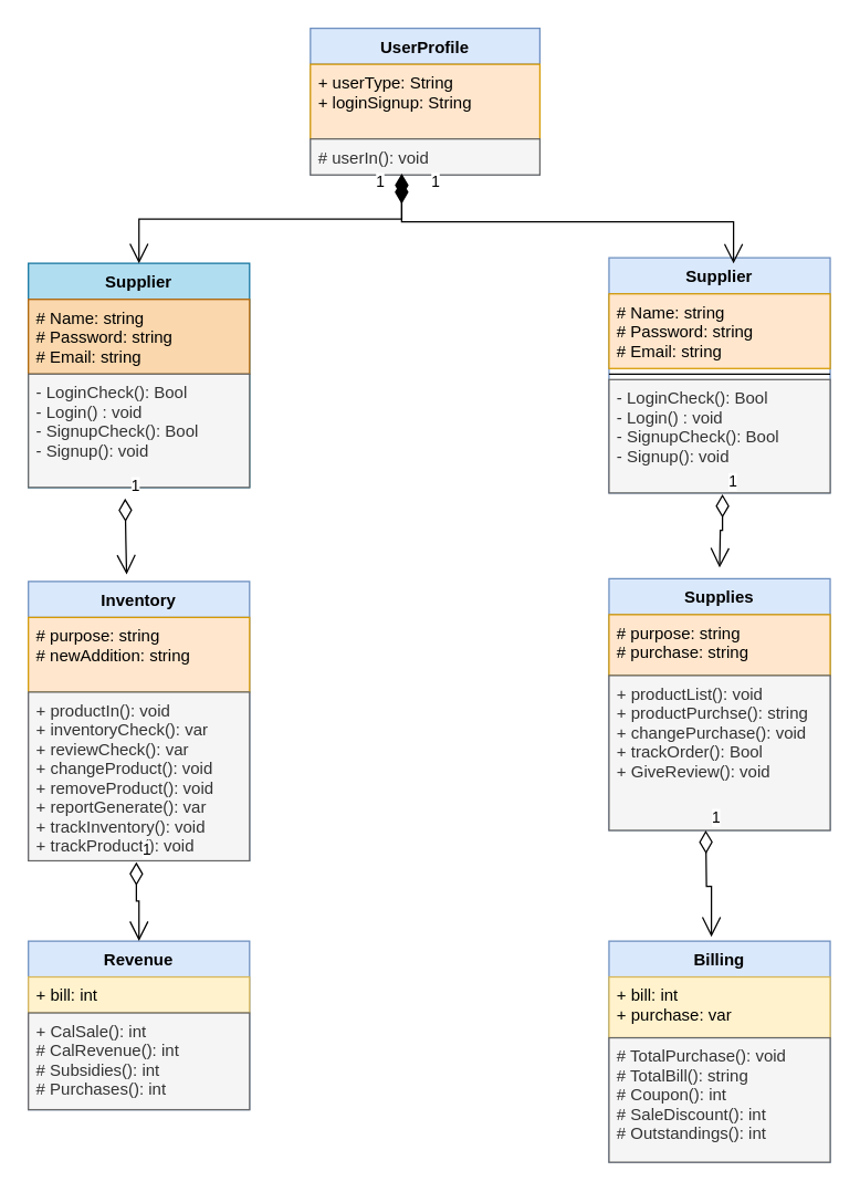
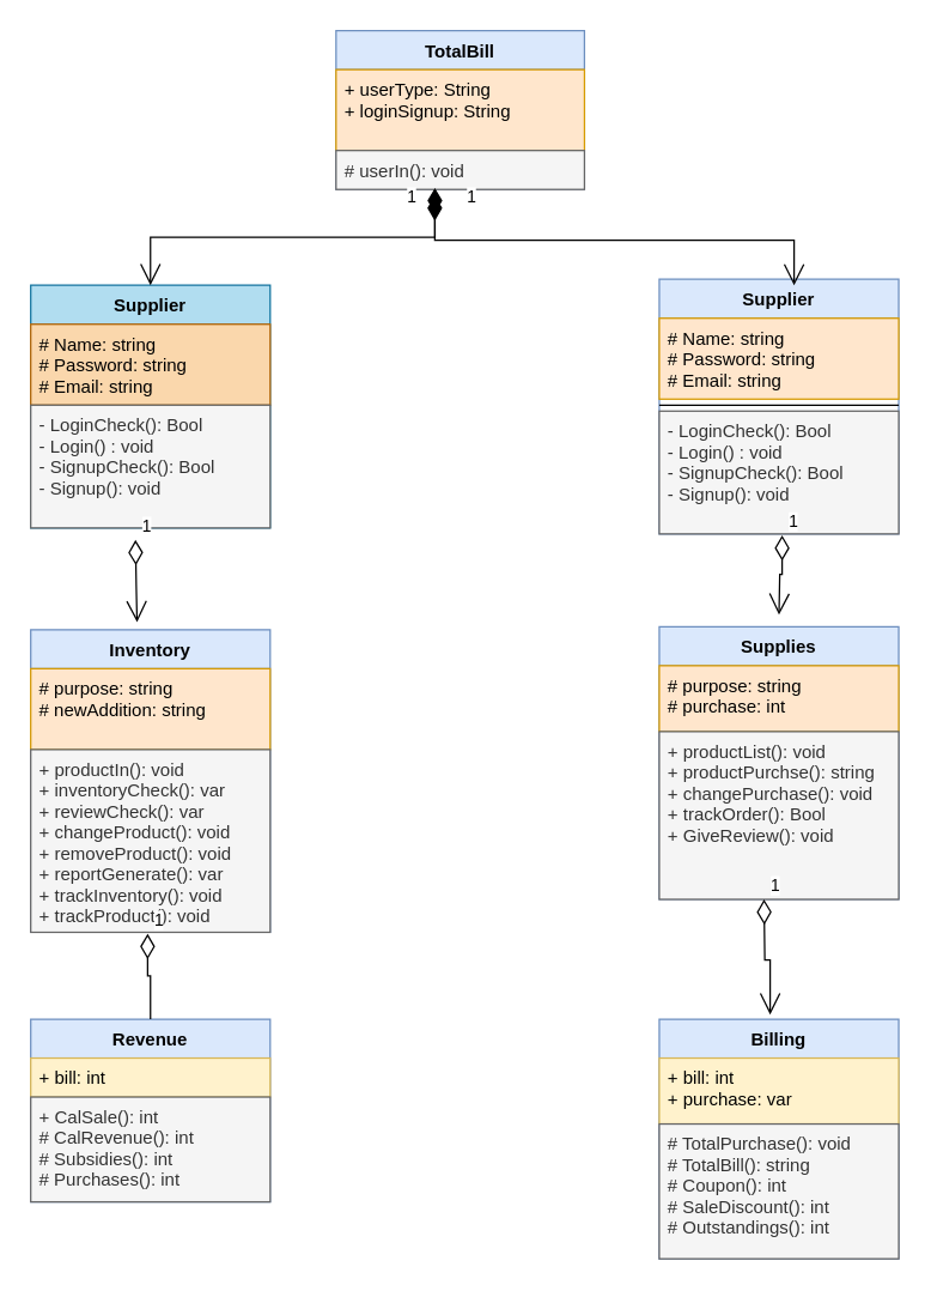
- <mxCell id="2" value="UserProfile" style="swimlane;fontStyle=1;align=center;verticalAlign=top;childLayout=stackLayout;horizontal=1;startSize=26;horizontalStack=0;resizeParent=1;resizeParentMax=0;resizeLast=0;collapsible=1;marginBottom=0;fillColor=#dae8fc;strokeColor=#6c8ebf;" vertex="1" parent="1"><mxGeometry x="224" y="20" width="166" height="106" as="geometry" /></mxCell>
+ <mxCell id="2" value="TotalBill" style="swimlane;fontStyle=1;align=center;verticalAlign=top;childLayout=stackLayout;horizontal=1;startSize=26;horizontalStack=0;resizeParent=1;resizeParentMax=0;resizeLast=0;collapsible=1;marginBottom=0;fillColor=#dae8fc;strokeColor=#6c8ebf;" vertex="1" parent="1"><mxGeometry x="224" y="20" width="166" height="106" as="geometry" /></mxCell>
- <mxCell id="16" value="# purpose: string&#10;# purchase: string" style="text;strokeColor=#d79b00;fillColor=#ffe6cc;align=left;verticalAlign=top;spacingLeft=4;spacingRight=4;overflow=hidden;rotatable=0;points=[[0,0.5],[1,0.5]];portConstraint=eastwest;" vertex="1" parent="15"><mxGeometry y="26" width="160" height="44" as="geometry" /></mxCell>
+ <mxCell id="16" value="# purpose: string&#10;# purchase: int" style="text;strokeColor=#d79b00;fillColor=#ffe6cc;align=left;verticalAlign=top;spacingLeft=4;spacingRight=4;overflow=hidden;rotatable=0;points=[[0,0.5],[1,0.5]];portConstraint=eastwest;" vertex="1" parent="15"><mxGeometry y="26" width="160" height="44" as="geometry" /></mxCell>
- <mxCell id="28" value="1" style="endArrow=open;html=1;endSize=12;startArrow=diamondThin;startSize=14;startFill=0;edgeStyle=orthogonalEdgeStyle;align=left;verticalAlign=bottom;rounded=0;exitX=0.488;exitY=1.008;exitDx=0;exitDy=0;exitPerimeter=0;" edge="1" parent="1" source="14" target="18"><mxGeometry x="-1" y="3" relative="1" as="geometry"><mxPoint x="230" y="710" as="sourcePoint" /><mxPoint x="390" y="710" as="targetPoint" /></mxGeometry></mxCell>
+ <mxCell id="28" value="1" style="endArrow=none;html=1;endSize=12;startArrow=diamondThin;startSize=14;startFill=0;edgeStyle=orthogonalEdgeStyle;align=left;verticalAlign=bottom;rounded=0;exitX=0.488;exitY=1.008;exitDx=0;exitDy=0;exitPerimeter=0;" edge="1" parent="1" source="14" target="18"><mxGeometry x="-1" y="3" relative="1" as="geometry"><mxPoint x="230" y="710" as="sourcePoint" /><mxPoint x="390" y="710" as="targetPoint" /></mxGeometry></mxCell>
